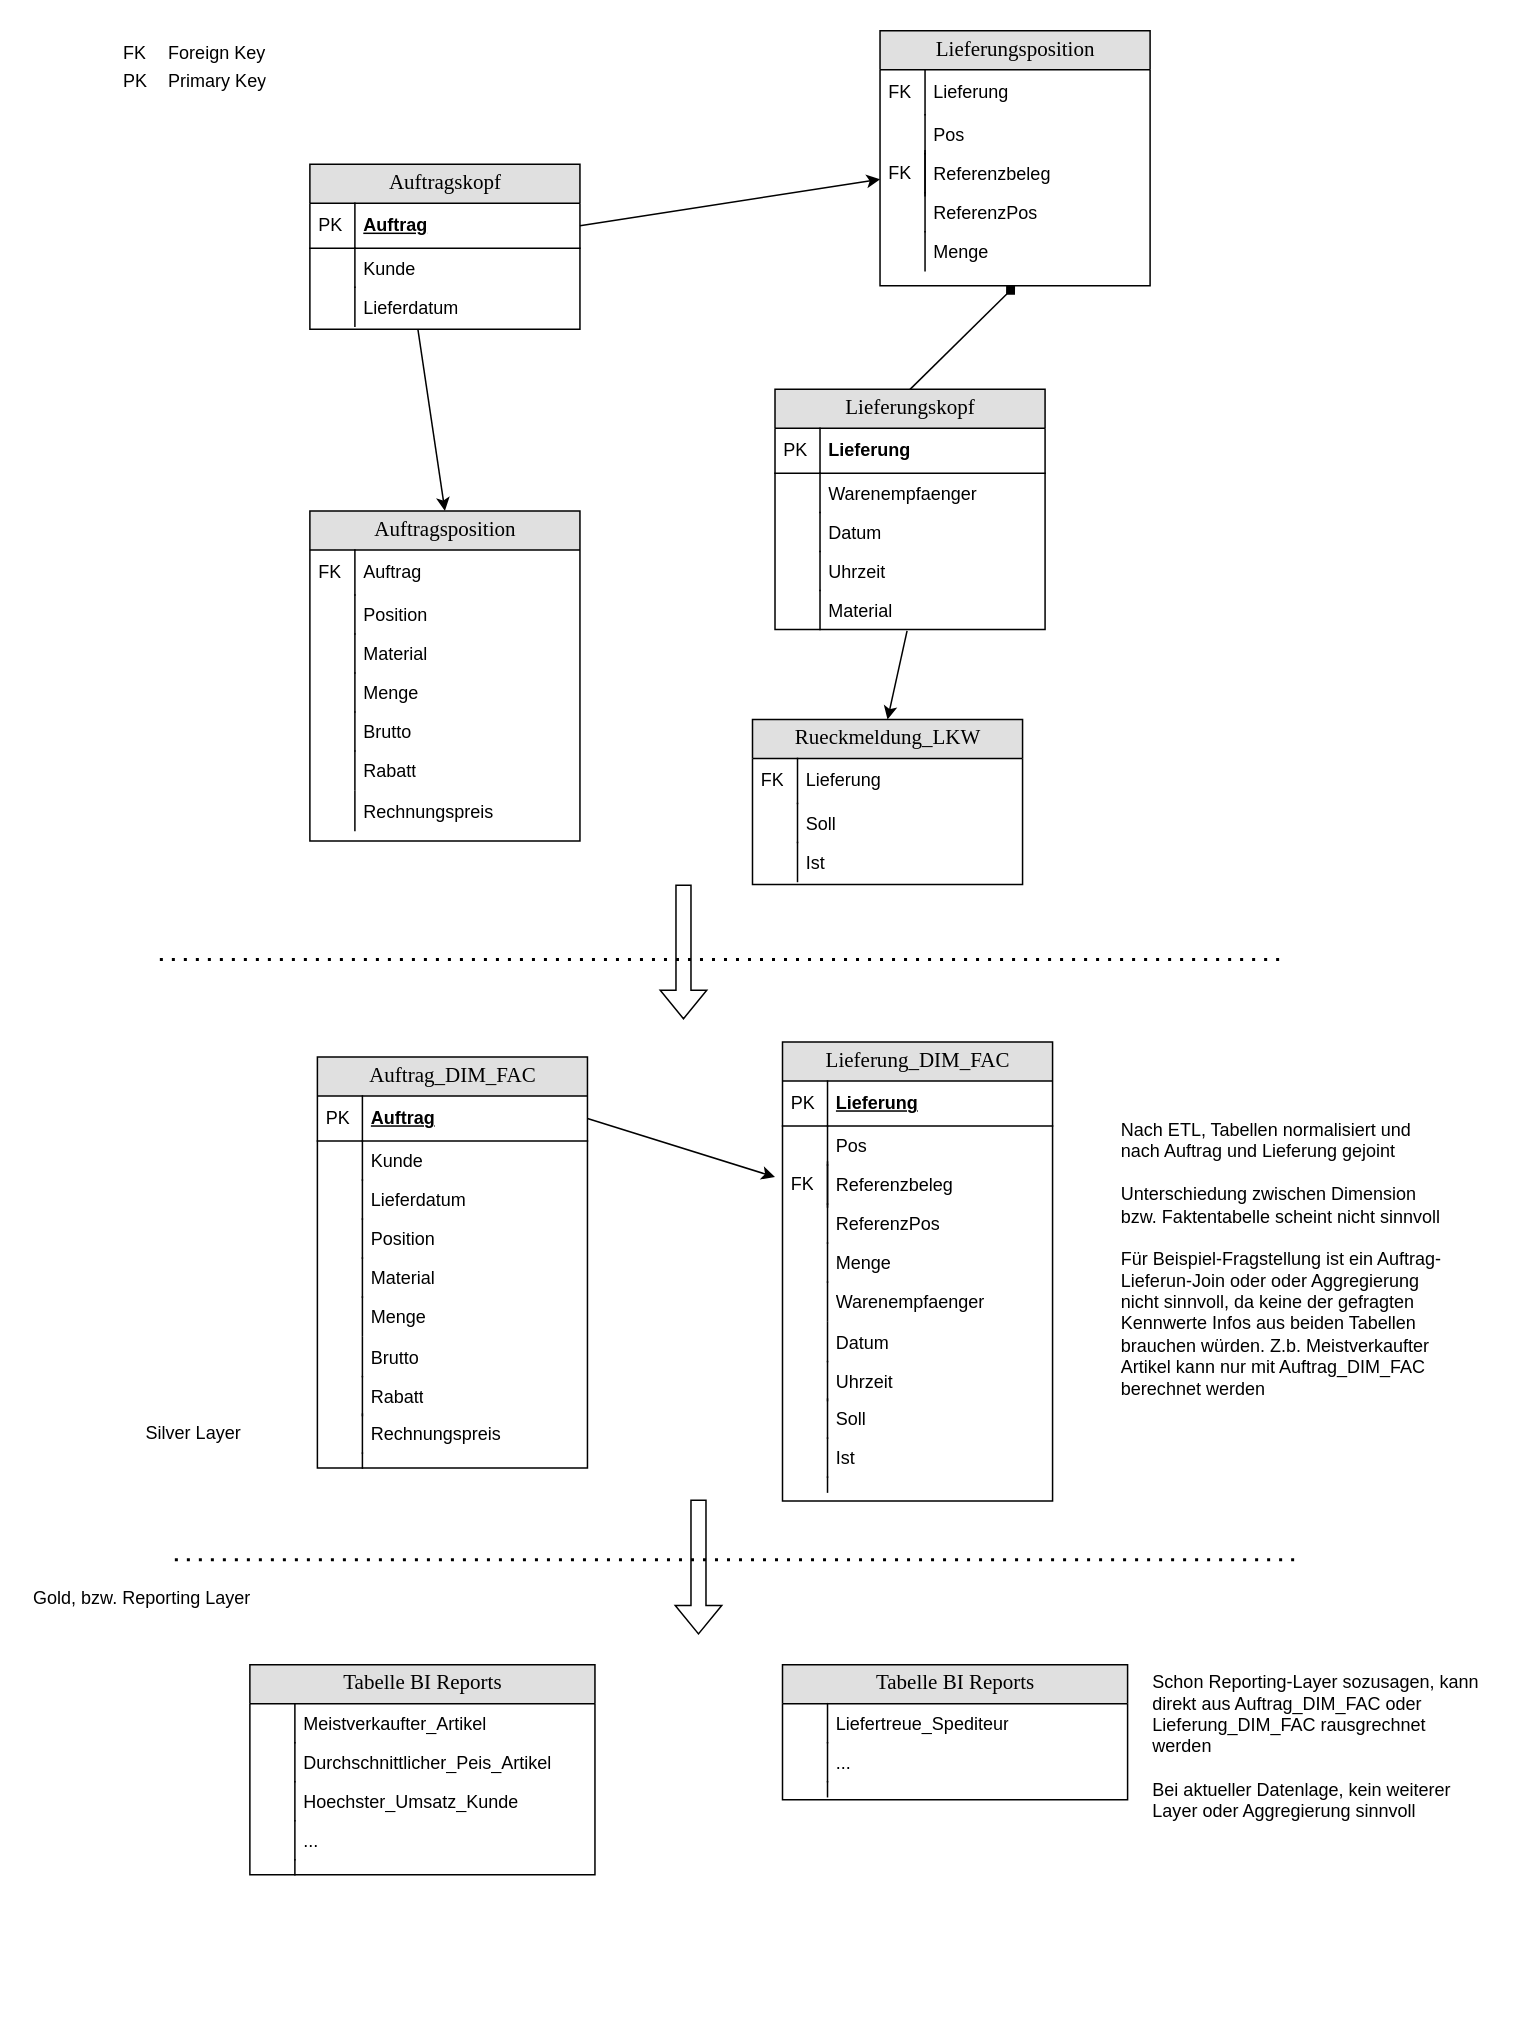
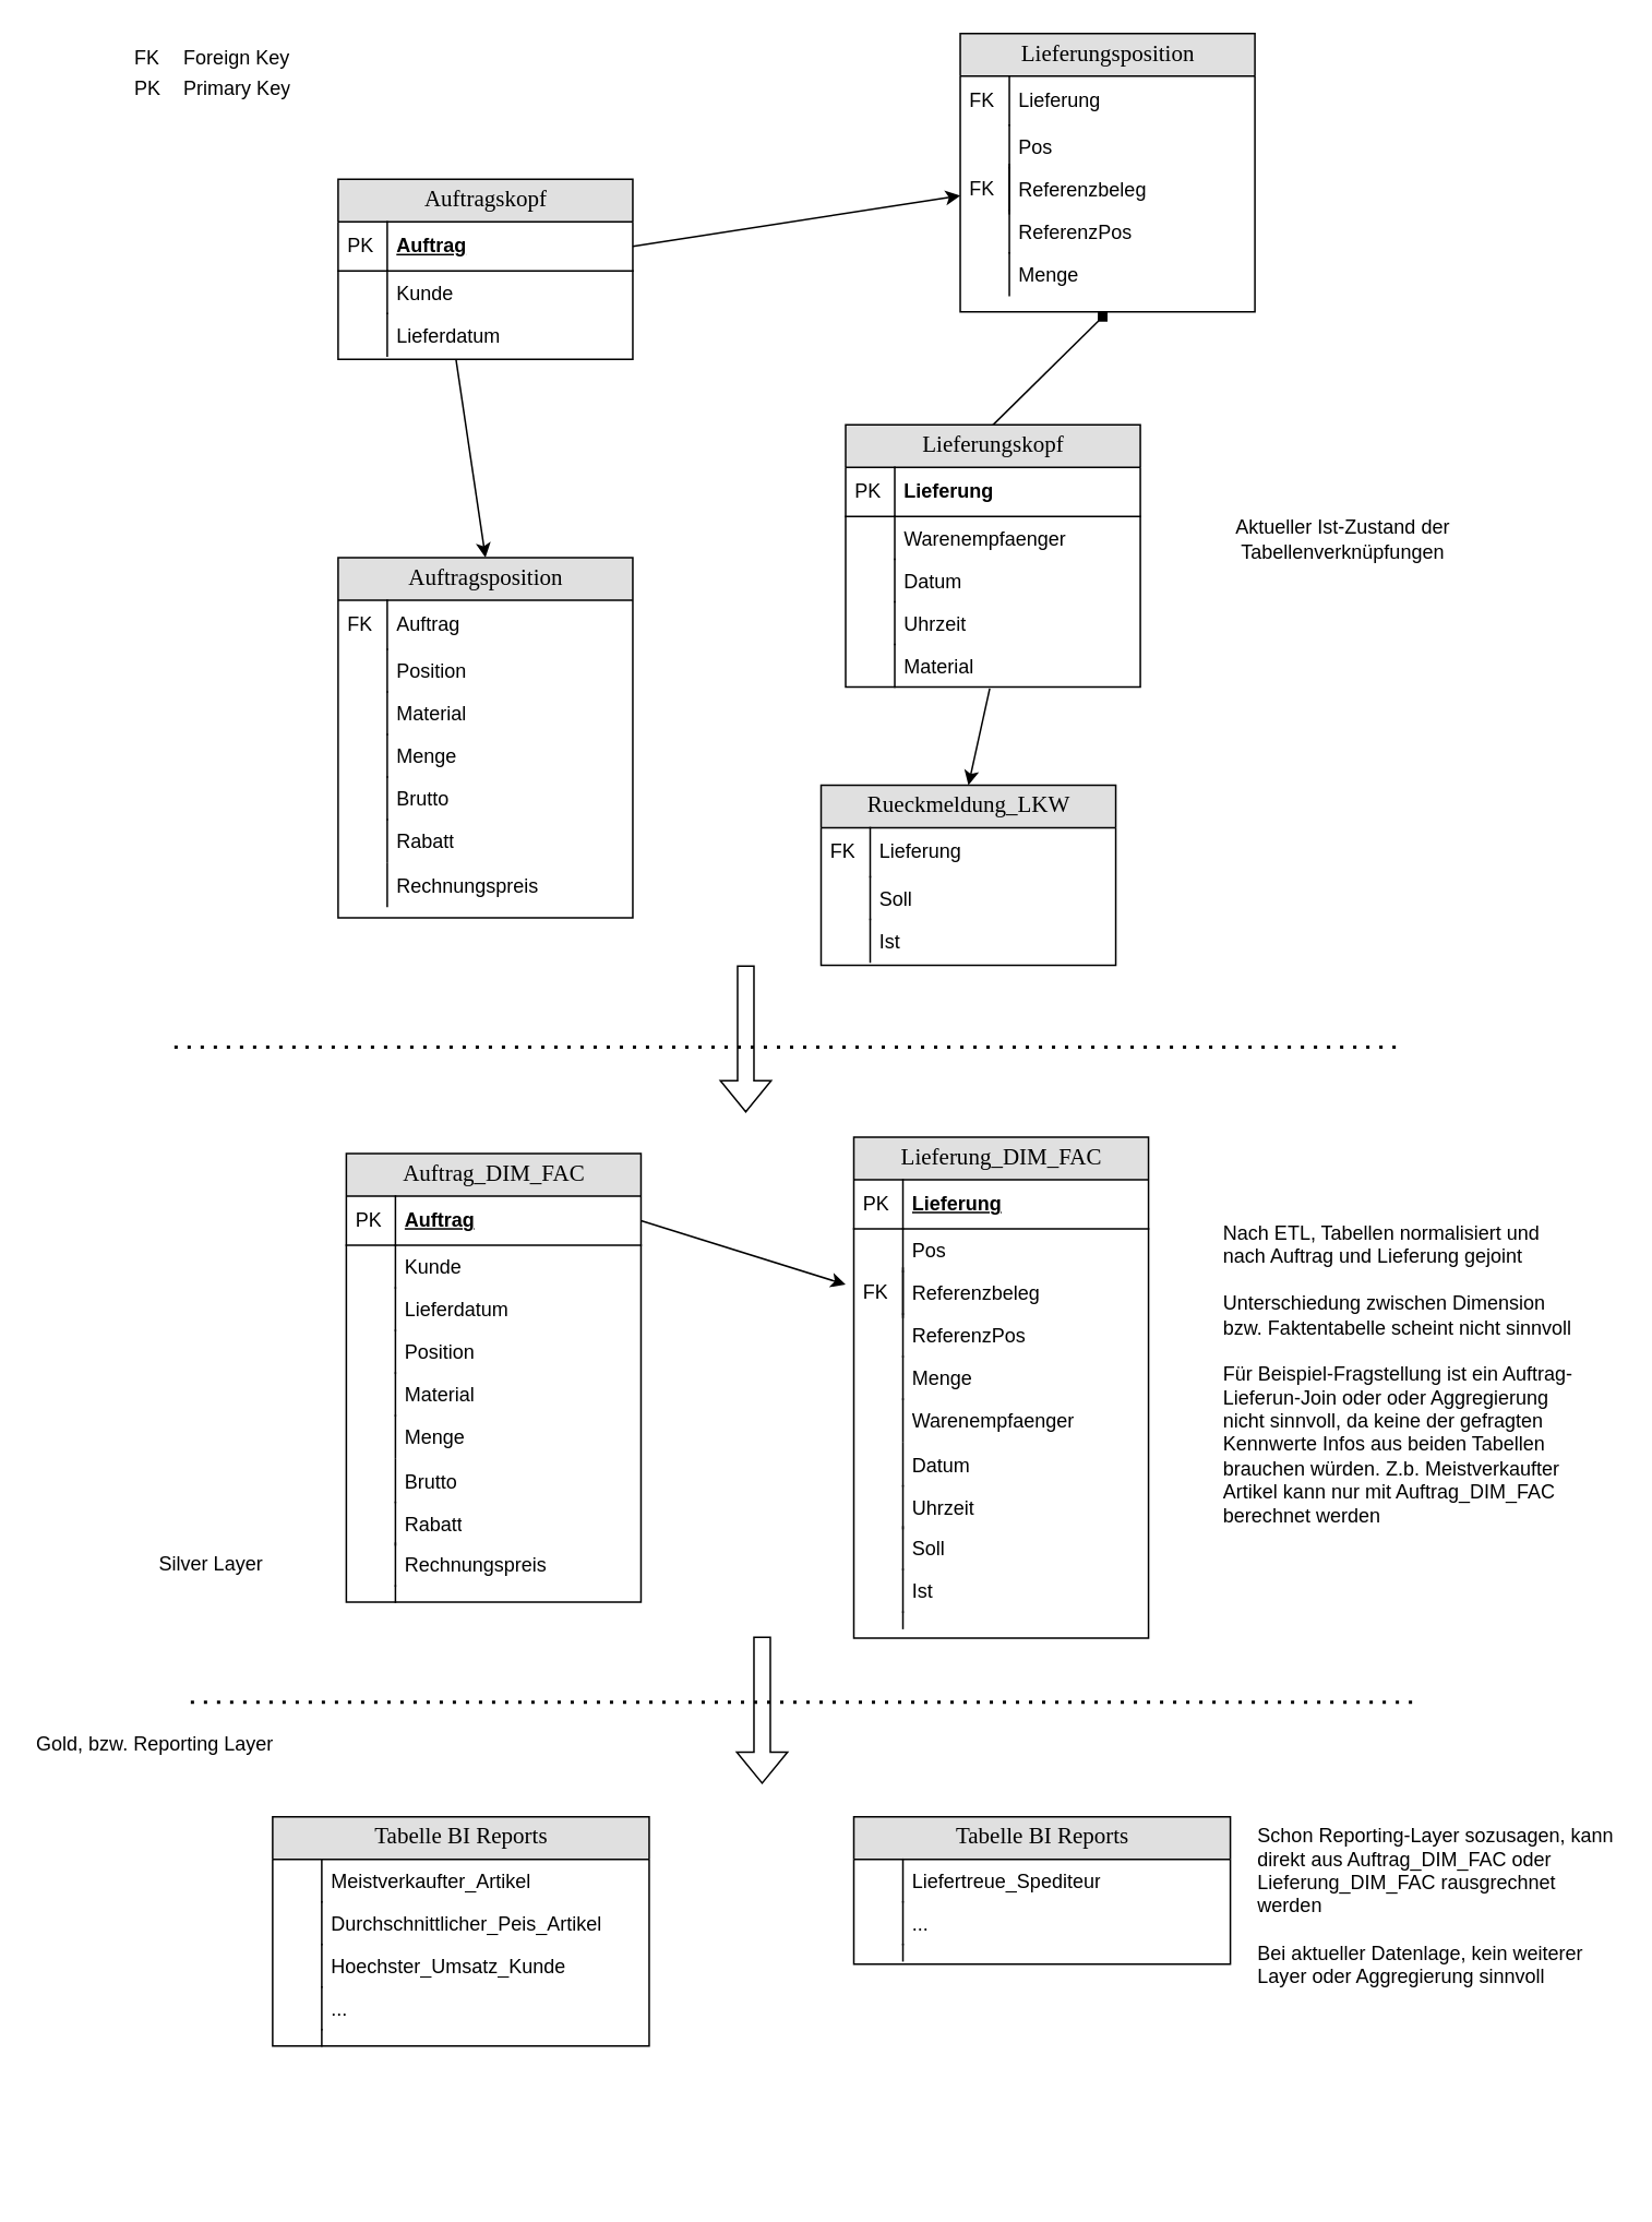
+ <mxCell id="153" value="Aktueller Ist-Zustand der Tabellenverknüpfungen" style="text;html=1;align=center;verticalAlign=middle;whiteSpace=wrap;rounded=0;" parent="1" vertex="1"><mxGeometry x="745" y="299" width="150" height="60" as="geometry" /></mxCell>
